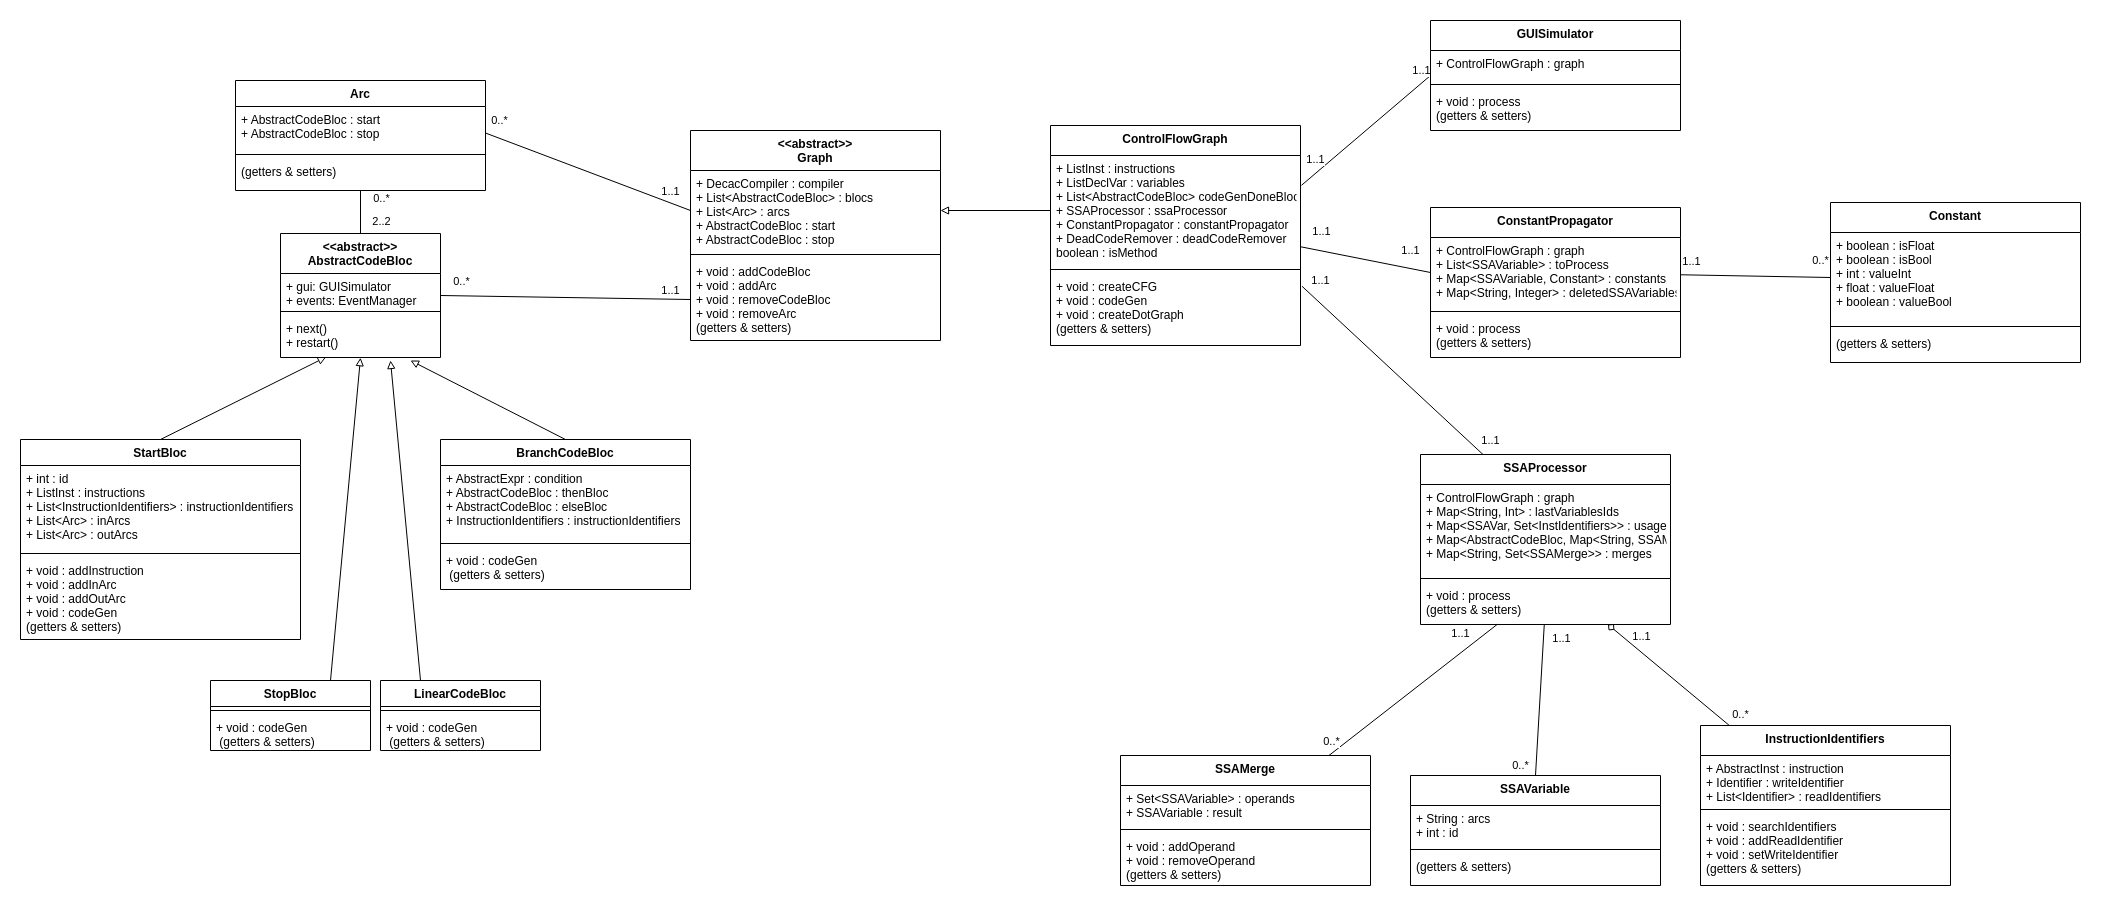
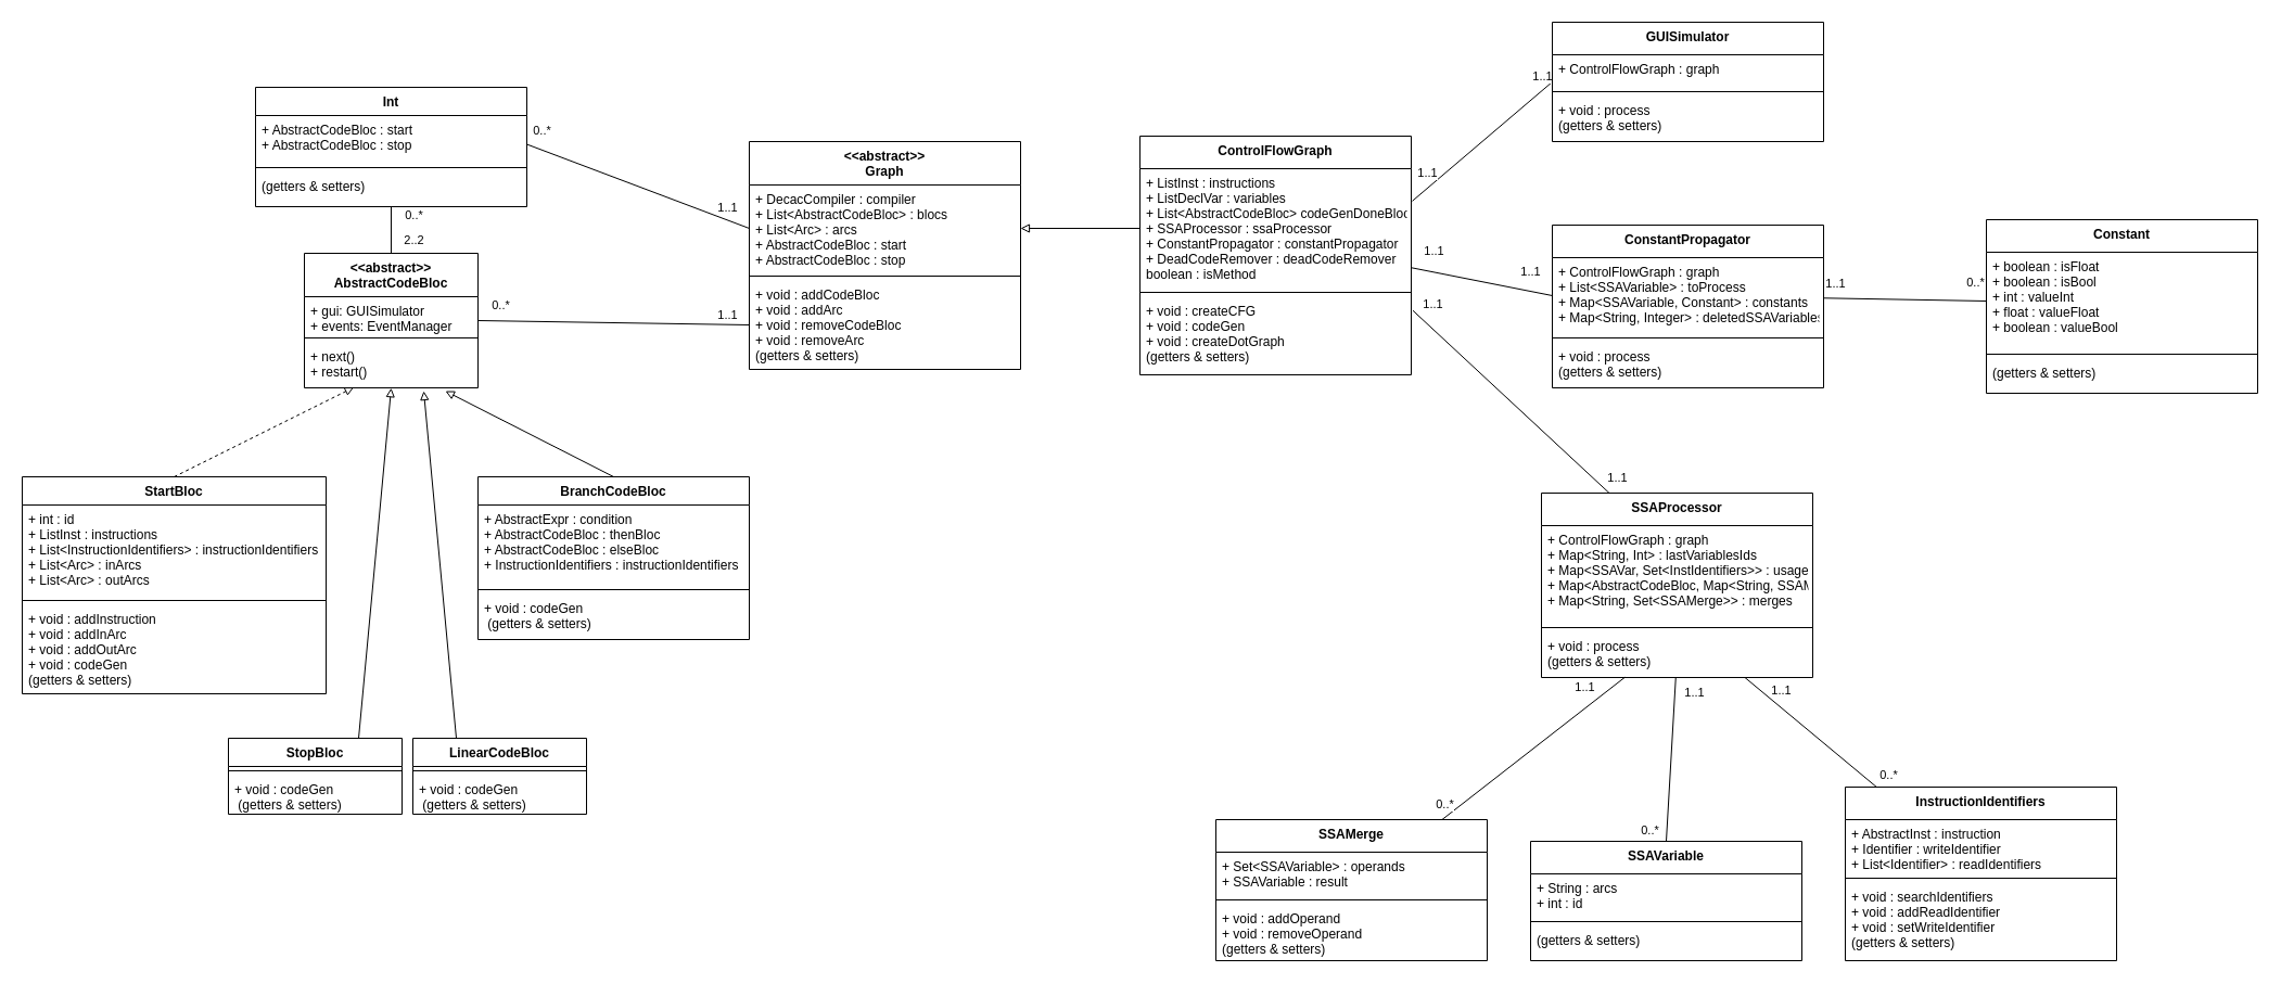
- <mxCell id="30" value="Arc" style="swimlane;fontStyle=1;align=center;verticalAlign=top;childLayout=stackLayout;horizontal=1;startSize=26;horizontalStack=0;resizeParent=1;resizeParentMax=0;resizeLast=0;collapsible=1;marginBottom=0;" vertex="1" parent="1"><mxGeometry x="235" y="80" width="250" height="110" as="geometry" /></mxCell>
+ <mxCell id="30" value="Int" style="swimlane;fontStyle=1;align=center;verticalAlign=top;childLayout=stackLayout;horizontal=1;startSize=26;horizontalStack=0;resizeParent=1;resizeParentMax=0;resizeLast=0;collapsible=1;marginBottom=0;" vertex="1" parent="1"><mxGeometry x="235" y="80" width="250" height="110" as="geometry" /></mxCell>
- <mxCell id="9" style="rounded=0;orthogonalLoop=1;jettySize=auto;html=1;exitX=0.5;exitY=0;exitDx=0;exitDy=0;entryX=0.285;entryY=0.989;entryDx=0;entryDy=0;entryPerimeter=0;endArrow=block;endFill=0;" edge="1" parent="1" source="10" target="8"><mxGeometry relative="1" as="geometry"><mxPoint x="360" y="380" as="targetPoint" /></mxGeometry></mxCell>
+ <mxCell id="9" style="rounded=0;orthogonalLoop=1;jettySize=auto;html=1;exitX=0.5;exitY=0;exitDx=0;exitDy=0;entryX=0.285;entryY=0.989;entryDx=0;entryDy=0;entryPerimeter=0;endArrow=block;endFill=0;dashed=1;" edge="1" parent="1" source="10" target="8"><mxGeometry relative="1" as="geometry"><mxPoint x="360" y="380" as="targetPoint" /></mxGeometry></mxCell>
- <mxCell id="60" style="edgeStyle=none;rounded=0;orthogonalLoop=1;jettySize=auto;html=1;entryX=0.75;entryY=1;entryDx=0;entryDy=0;startArrow=none;startFill=0;endArrow=diamond;endFill=0;" edge="1" parent="1" source="63" target="70"><mxGeometry relative="1" as="geometry" /></mxCell>
+ <mxCell id="60" style="edgeStyle=none;rounded=0;orthogonalLoop=1;jettySize=auto;html=1;entryX=0.75;entryY=1;entryDx=0;entryDy=0;startArrow=none;startFill=0;endArrow=none;endFill=0;" edge="1" parent="1" source="63" target="70"><mxGeometry relative="1" as="geometry" /></mxCell>
